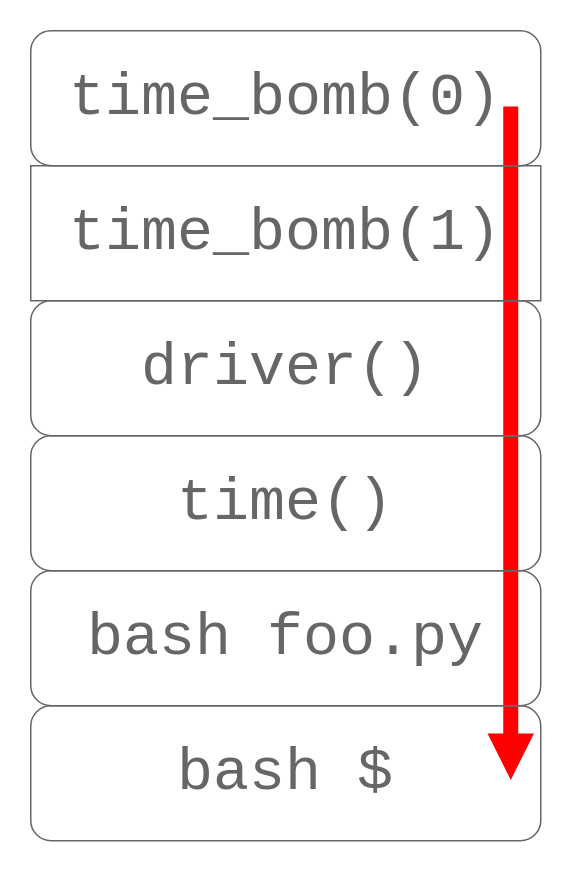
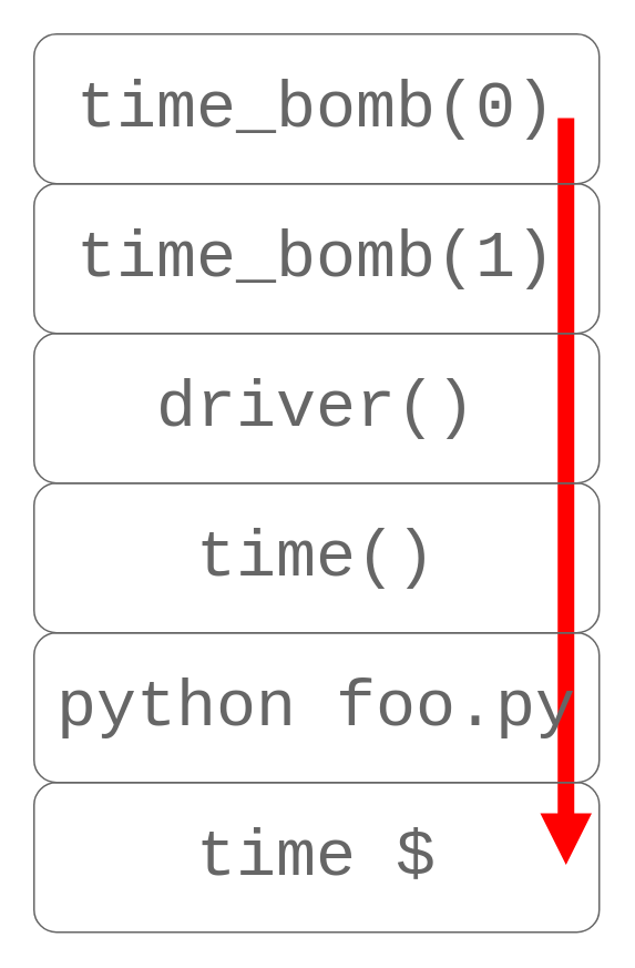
- <mxCell id="4" value="&lt;span style=&quot;font-family: &amp;#34;courier new&amp;#34;&quot;&gt;&lt;font style=&quot;font-size: 40px&quot;&gt;time_bomb(1)&lt;/font&gt;&lt;/span&gt;" style="whiteSpace=wrap;html=1;fontColor=#666666;strokeColor=#666666;fillColor=none;rounded=0;" vertex="1" parent="1"><mxGeometry x="20" y="110" width="340" height="90" as="geometry" /></mxCell>
+ <mxCell id="4" value="&lt;span style=&quot;font-family: &amp;#34;courier new&amp;#34;&quot;&gt;&lt;font style=&quot;font-size: 40px&quot;&gt;time_bomb(1)&lt;/font&gt;&lt;/span&gt;" style="rounded=1;whiteSpace=wrap;html=1;fontColor=#666666;strokeColor=#666666;fillColor=none;" vertex="1" parent="1"><mxGeometry x="20" y="110" width="340" height="90" as="geometry" /></mxCell>
- <mxCell id="7" value="&lt;span style=&quot;font-family: &amp;#34;courier new&amp;#34;&quot;&gt;&lt;font style=&quot;font-size: 40px&quot;&gt;bash foo.py&lt;/font&gt;&lt;/span&gt;" style="rounded=1;whiteSpace=wrap;html=1;fontColor=#666666;strokeColor=#666666;fillColor=none;" vertex="1" parent="1"><mxGeometry x="20" y="380" width="340" height="90" as="geometry" /></mxCell>
+ <mxCell id="7" value="&lt;span style=&quot;font-family: &amp;#34;courier new&amp;#34;&quot;&gt;&lt;font style=&quot;font-size: 40px&quot;&gt;python foo.py&lt;/font&gt;&lt;/span&gt;" style="rounded=1;whiteSpace=wrap;html=1;fontColor=#666666;strokeColor=#666666;fillColor=none;" vertex="1" parent="1"><mxGeometry x="20" y="380" width="340" height="90" as="geometry" /></mxCell>
- <mxCell id="8" value="&lt;span style=&quot;font-family: &amp;#34;courier new&amp;#34;&quot;&gt;&lt;font style=&quot;font-size: 40px&quot;&gt;bash $&lt;/font&gt;&lt;/span&gt;" style="rounded=1;whiteSpace=wrap;html=1;fontColor=#666666;strokeColor=#666666;fillColor=none;" vertex="1" parent="1"><mxGeometry x="20" y="470" width="340" height="90" as="geometry" /></mxCell>
+ <mxCell id="8" value="&lt;span style=&quot;font-family: &amp;#34;courier new&amp;#34;&quot;&gt;&lt;font style=&quot;font-size: 40px&quot;&gt;time $&lt;/font&gt;&lt;/span&gt;" style="rounded=1;whiteSpace=wrap;html=1;fontColor=#666666;strokeColor=#666666;fillColor=none;" vertex="1" parent="1"><mxGeometry x="20" y="470" width="340" height="90" as="geometry" /></mxCell>
